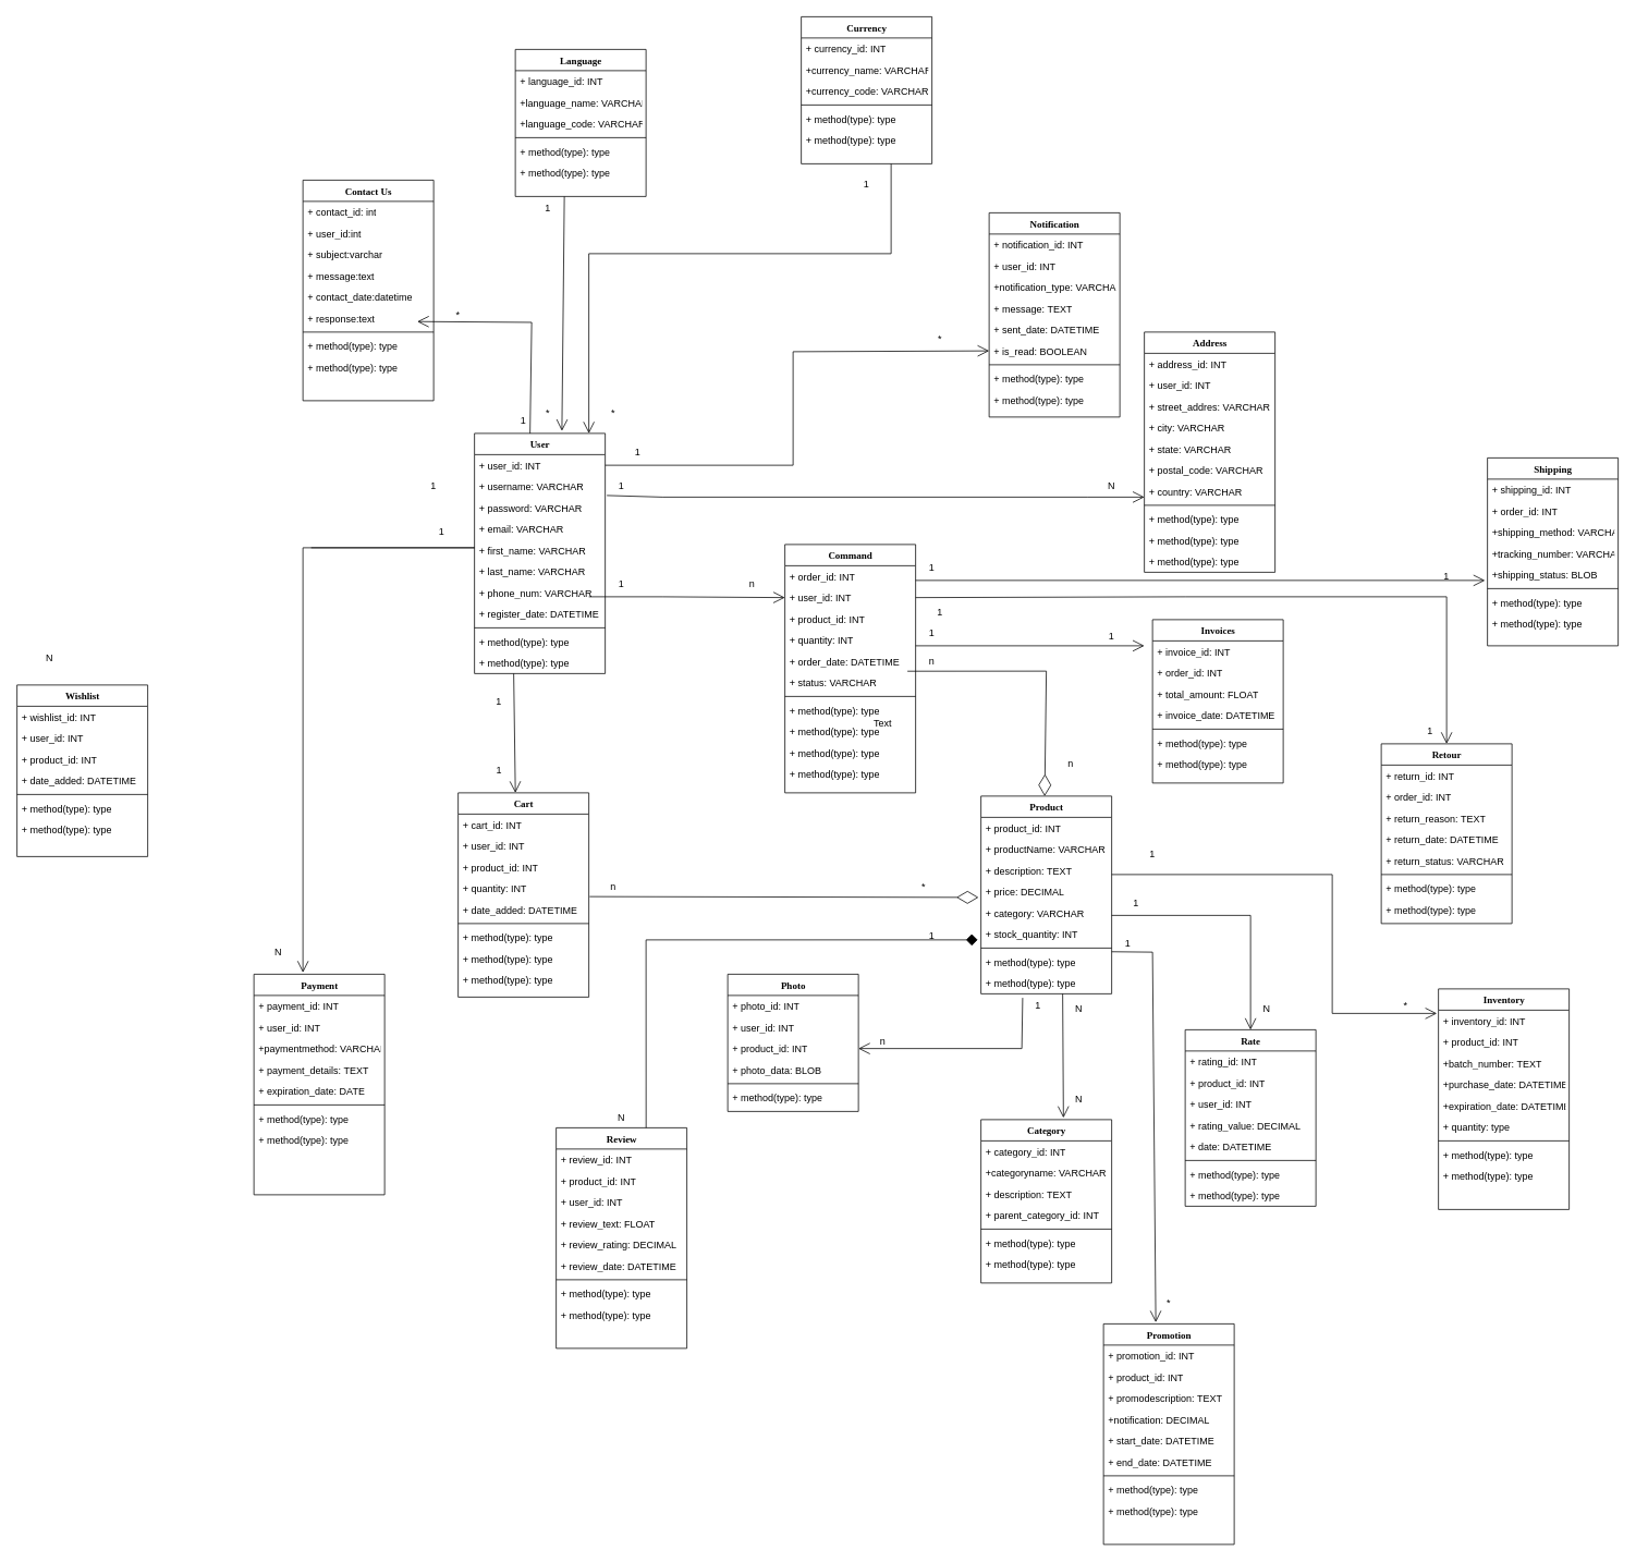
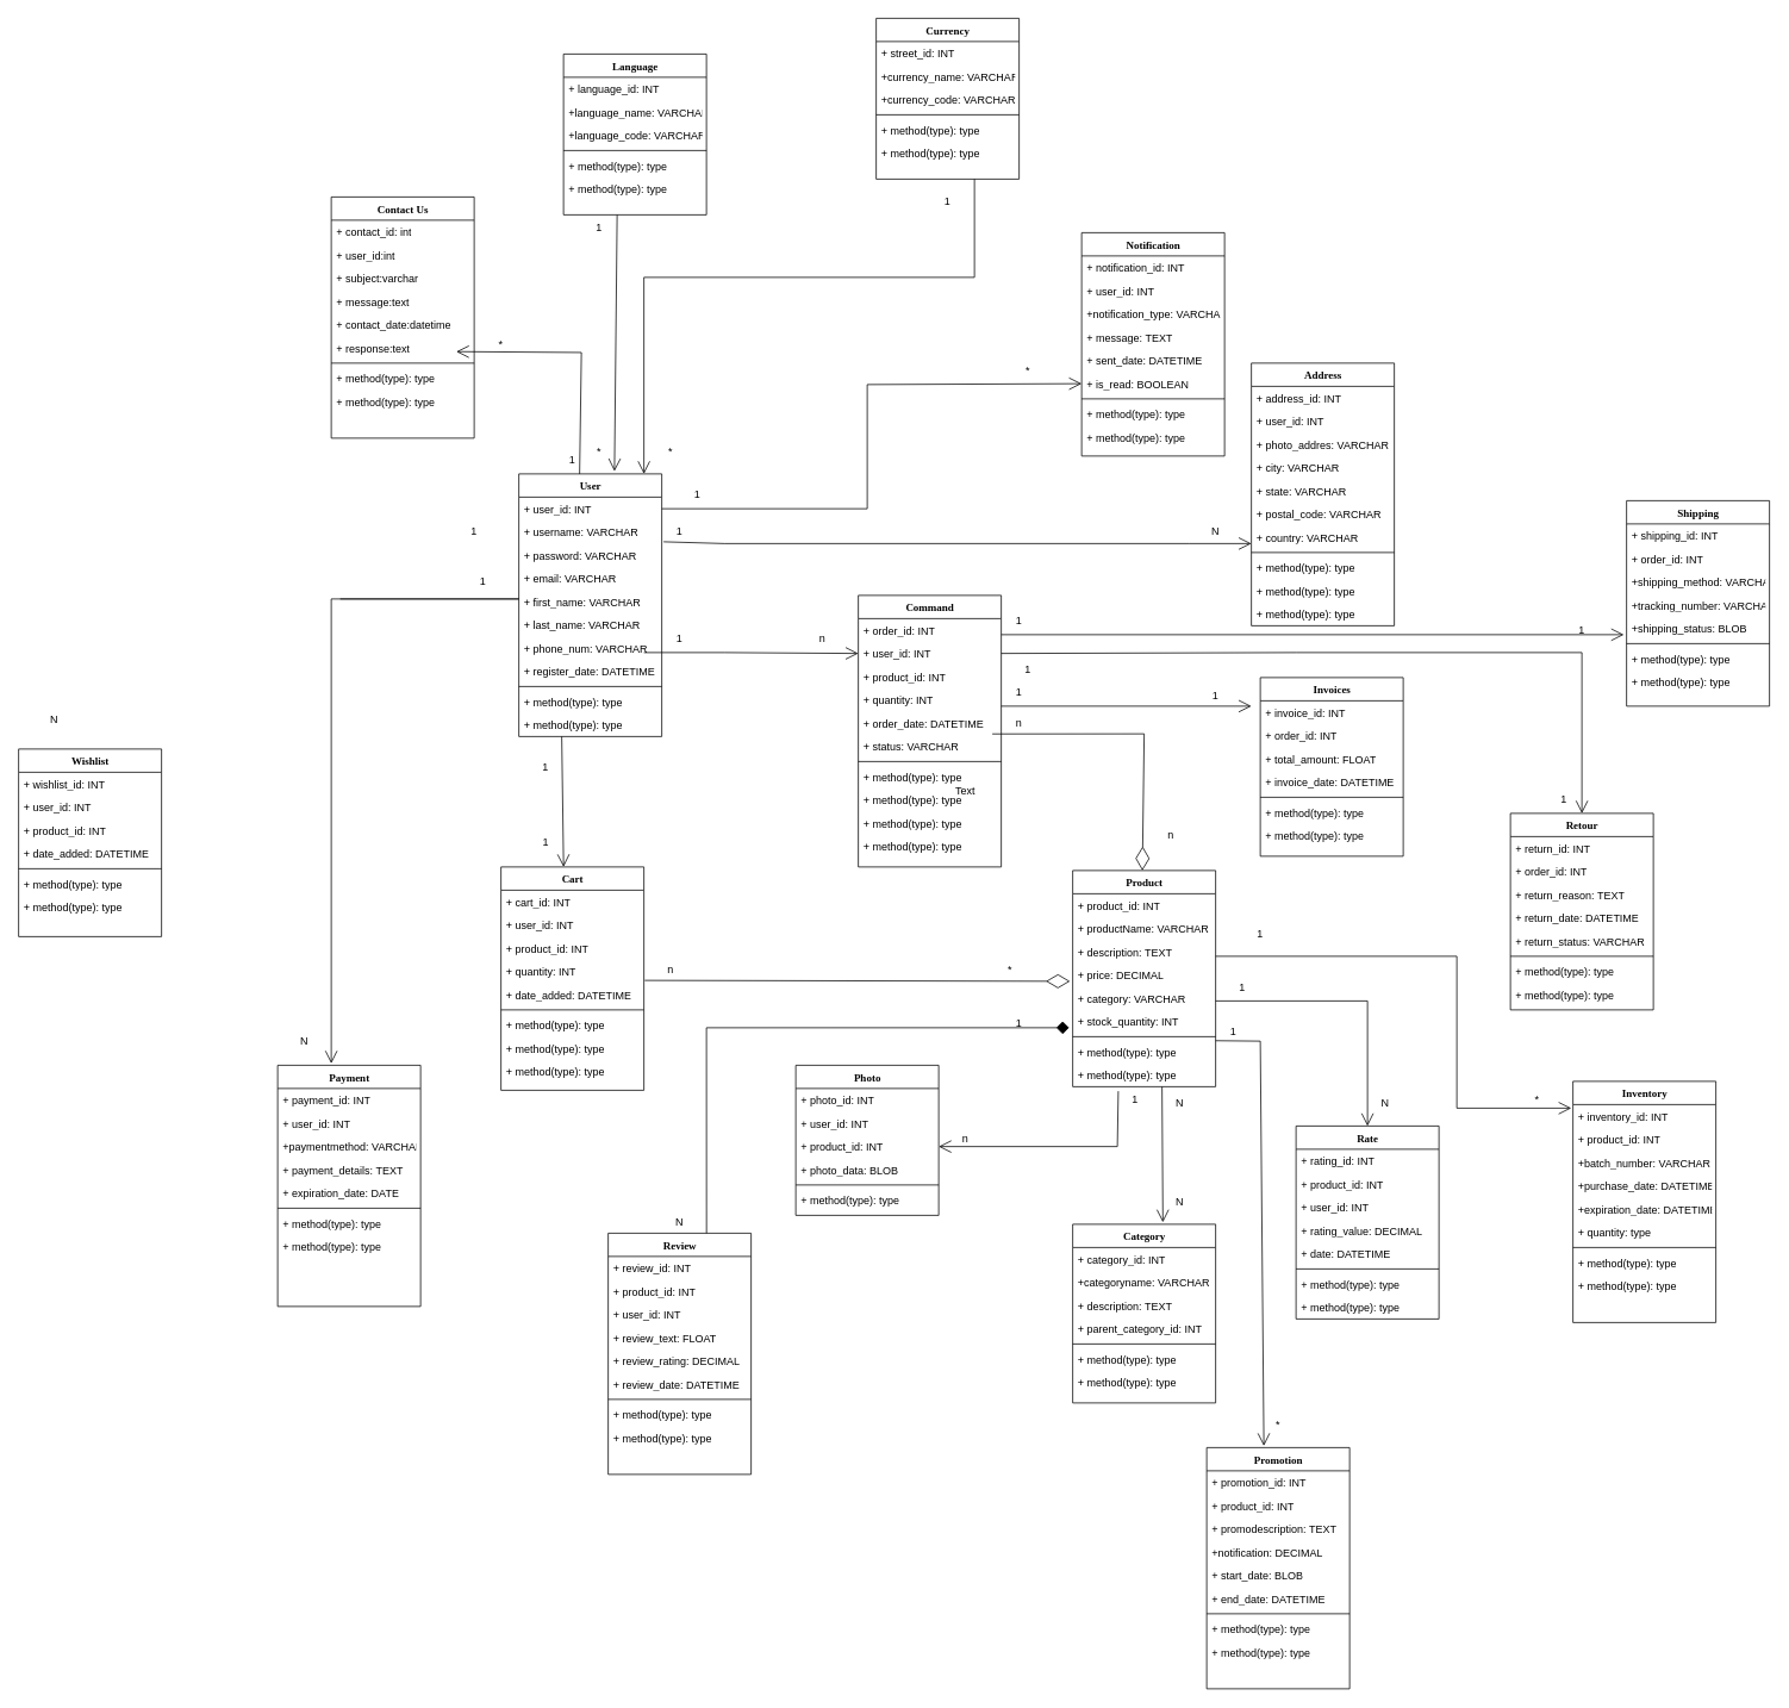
- <mxCell id="99" value="+ currency_id:&amp;nbsp;INT" style="text;html=1;strokeColor=none;fillColor=none;align=left;verticalAlign=top;spacingLeft=4;spacingRight=4;whiteSpace=wrap;overflow=hidden;rotatable=0;points=[[0,0.5],[1,0.5]];portConstraint=eastwest;" vertex="1" parent="98"><mxGeometry y="26" width="160" height="26" as="geometry" /></mxCell>
+ <mxCell id="99" value="+ street_id:&amp;nbsp;INT" style="text;html=1;strokeColor=none;fillColor=none;align=left;verticalAlign=top;spacingLeft=4;spacingRight=4;whiteSpace=wrap;overflow=hidden;rotatable=0;points=[[0,0.5],[1,0.5]];portConstraint=eastwest;" vertex="1" parent="98"><mxGeometry y="26" width="160" height="26" as="geometry" /></mxCell>
- <mxCell id="17" value="+ street_addres:&amp;nbsp;VARCHAR" style="text;html=1;strokeColor=none;fillColor=none;align=left;verticalAlign=top;spacingLeft=4;spacingRight=4;whiteSpace=wrap;overflow=hidden;rotatable=0;points=[[0,0.5],[1,0.5]];portConstraint=eastwest;" vertex="1" parent="14"><mxGeometry y="78" width="160" height="26" as="geometry" /></mxCell>
+ <mxCell id="17" value="+ photo_addres:&amp;nbsp;VARCHAR" style="text;html=1;strokeColor=none;fillColor=none;align=left;verticalAlign=top;spacingLeft=4;spacingRight=4;whiteSpace=wrap;overflow=hidden;rotatable=0;points=[[0,0.5],[1,0.5]];portConstraint=eastwest;" vertex="1" parent="14"><mxGeometry y="78" width="160" height="26" as="geometry" /></mxCell>
- <mxCell id="108" value="+batch_number:&amp;nbsp;TEXT" style="text;html=1;strokeColor=none;fillColor=none;align=left;verticalAlign=top;spacingLeft=4;spacingRight=4;whiteSpace=wrap;overflow=hidden;rotatable=0;points=[[0,0.5],[1,0.5]];portConstraint=eastwest;" vertex="1" parent="105"><mxGeometry y="78" width="160" height="26" as="geometry" /></mxCell>
+ <mxCell id="108" value="+batch_number:&amp;nbsp;VARCHAR" style="text;html=1;strokeColor=none;fillColor=none;align=left;verticalAlign=top;spacingLeft=4;spacingRight=4;whiteSpace=wrap;overflow=hidden;rotatable=0;points=[[0,0.5],[1,0.5]];portConstraint=eastwest;" vertex="1" parent="105"><mxGeometry y="78" width="160" height="26" as="geometry" /></mxCell>
- <mxCell id="149" value="+ start_date:&amp;nbsp;DATETIME" style="text;html=1;strokeColor=none;fillColor=none;align=left;verticalAlign=top;spacingLeft=4;spacingRight=4;whiteSpace=wrap;overflow=hidden;rotatable=0;points=[[0,0.5],[1,0.5]];portConstraint=eastwest;" vertex="1" parent="144"><mxGeometry y="130" width="160" height="26" as="geometry" /></mxCell>
+ <mxCell id="149" value="+ start_date:&amp;nbsp;BLOB" style="text;html=1;strokeColor=none;fillColor=none;align=left;verticalAlign=top;spacingLeft=4;spacingRight=4;whiteSpace=wrap;overflow=hidden;rotatable=0;points=[[0,0.5],[1,0.5]];portConstraint=eastwest;" vertex="1" parent="144"><mxGeometry y="130" width="160" height="26" as="geometry" /></mxCell>
